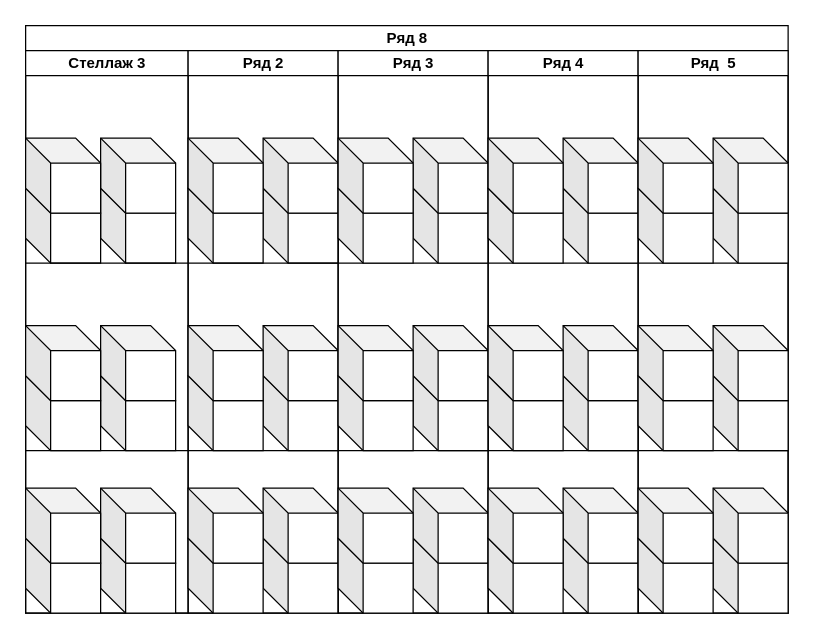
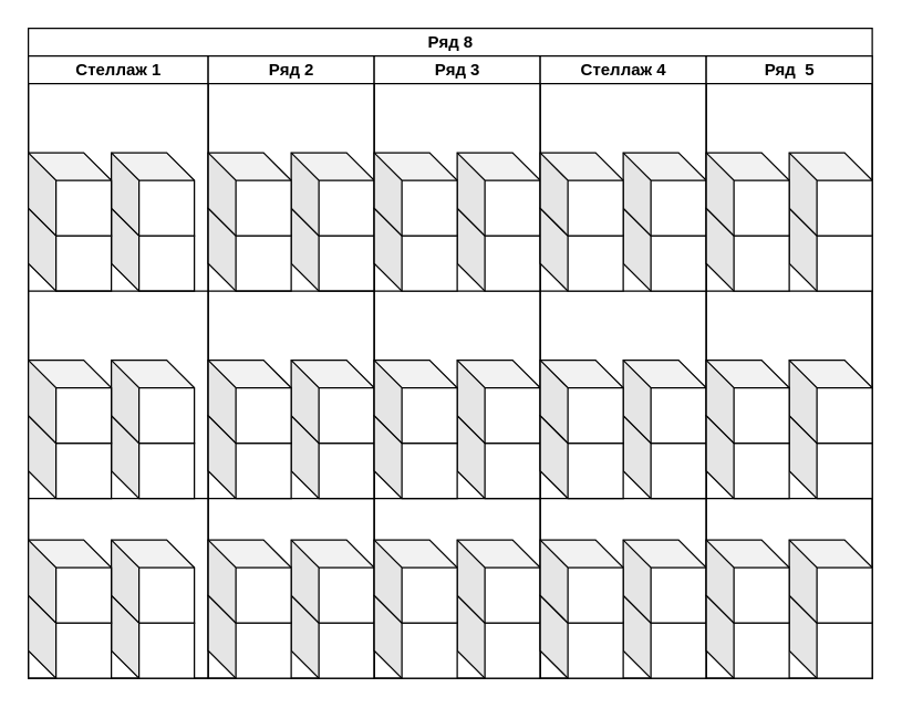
- <mxCell id="3" value="&lt;p style=&quot;margin: 24px 0px; word-break: break-word;&quot; data-sourcepos=&quot;21:1-21:12&quot;&gt;Стеллаж 3&lt;/p&gt;&lt;ul style=&quot;margin: 4px 0px; padding-inline-start: 36px;&quot; data-sourcepos=&quot;23:1-26:0&quot;&gt;&lt;span style=&quot;color: rgb(227, 227, 227); font-family: &amp;quot;Google Sans&amp;quot;, &amp;quot;Helvetica Neue&amp;quot;, sans-serif; font-size: 16px; font-weight: 400; text-align: start; background-color: rgb(19, 19, 20);&quot;&gt;&lt;/span&gt;&lt;/ul&gt;" style="swimlane;startSize=20;html=1;" vertex="1" parent="2"><mxGeometry y="20" width="130" height="450" as="geometry" /></mxCell>
+ <mxCell id="3" value="&lt;p style=&quot;margin: 24px 0px; word-break: break-word;&quot; data-sourcepos=&quot;21:1-21:12&quot;&gt;Стеллаж 1&lt;/p&gt;&lt;ul style=&quot;margin: 4px 0px; padding-inline-start: 36px;&quot; data-sourcepos=&quot;23:1-26:0&quot;&gt;&lt;span style=&quot;color: rgb(227, 227, 227); font-family: &amp;quot;Google Sans&amp;quot;, &amp;quot;Helvetica Neue&amp;quot;, sans-serif; font-size: 16px; font-weight: 400; text-align: start; background-color: rgb(19, 19, 20);&quot;&gt;&lt;/span&gt;&lt;/ul&gt;" style="swimlane;startSize=20;html=1;" vertex="1" parent="2"><mxGeometry y="20" width="130" height="450" as="geometry" /></mxCell>
- <mxCell id="43" value="Ряд 4" style="swimlane;startSize=20;html=1;" vertex="1" parent="2"><mxGeometry x="370" y="20" width="120" height="450" as="geometry" /></mxCell>
+ <mxCell id="43" value="Стеллаж 4" style="swimlane;startSize=20;html=1;" vertex="1" parent="2"><mxGeometry x="370" y="20" width="120" height="450" as="geometry" /></mxCell>
